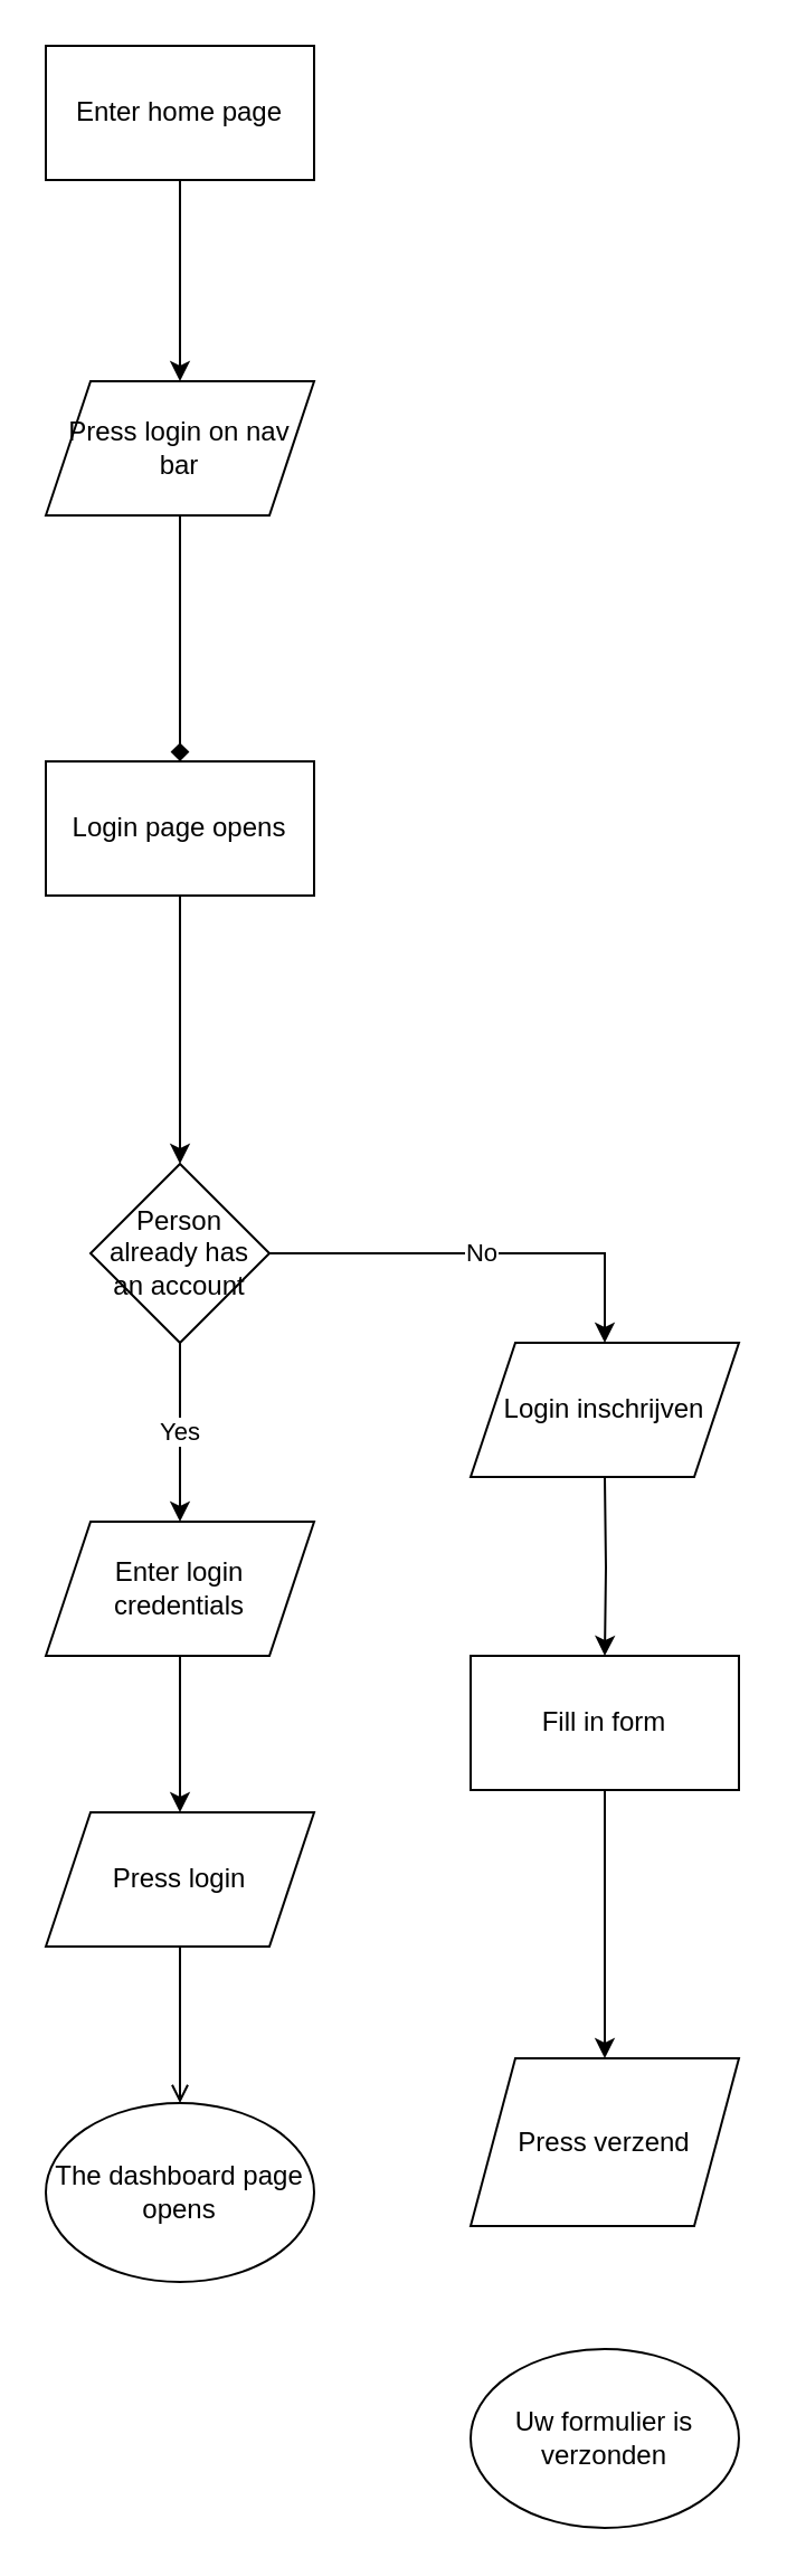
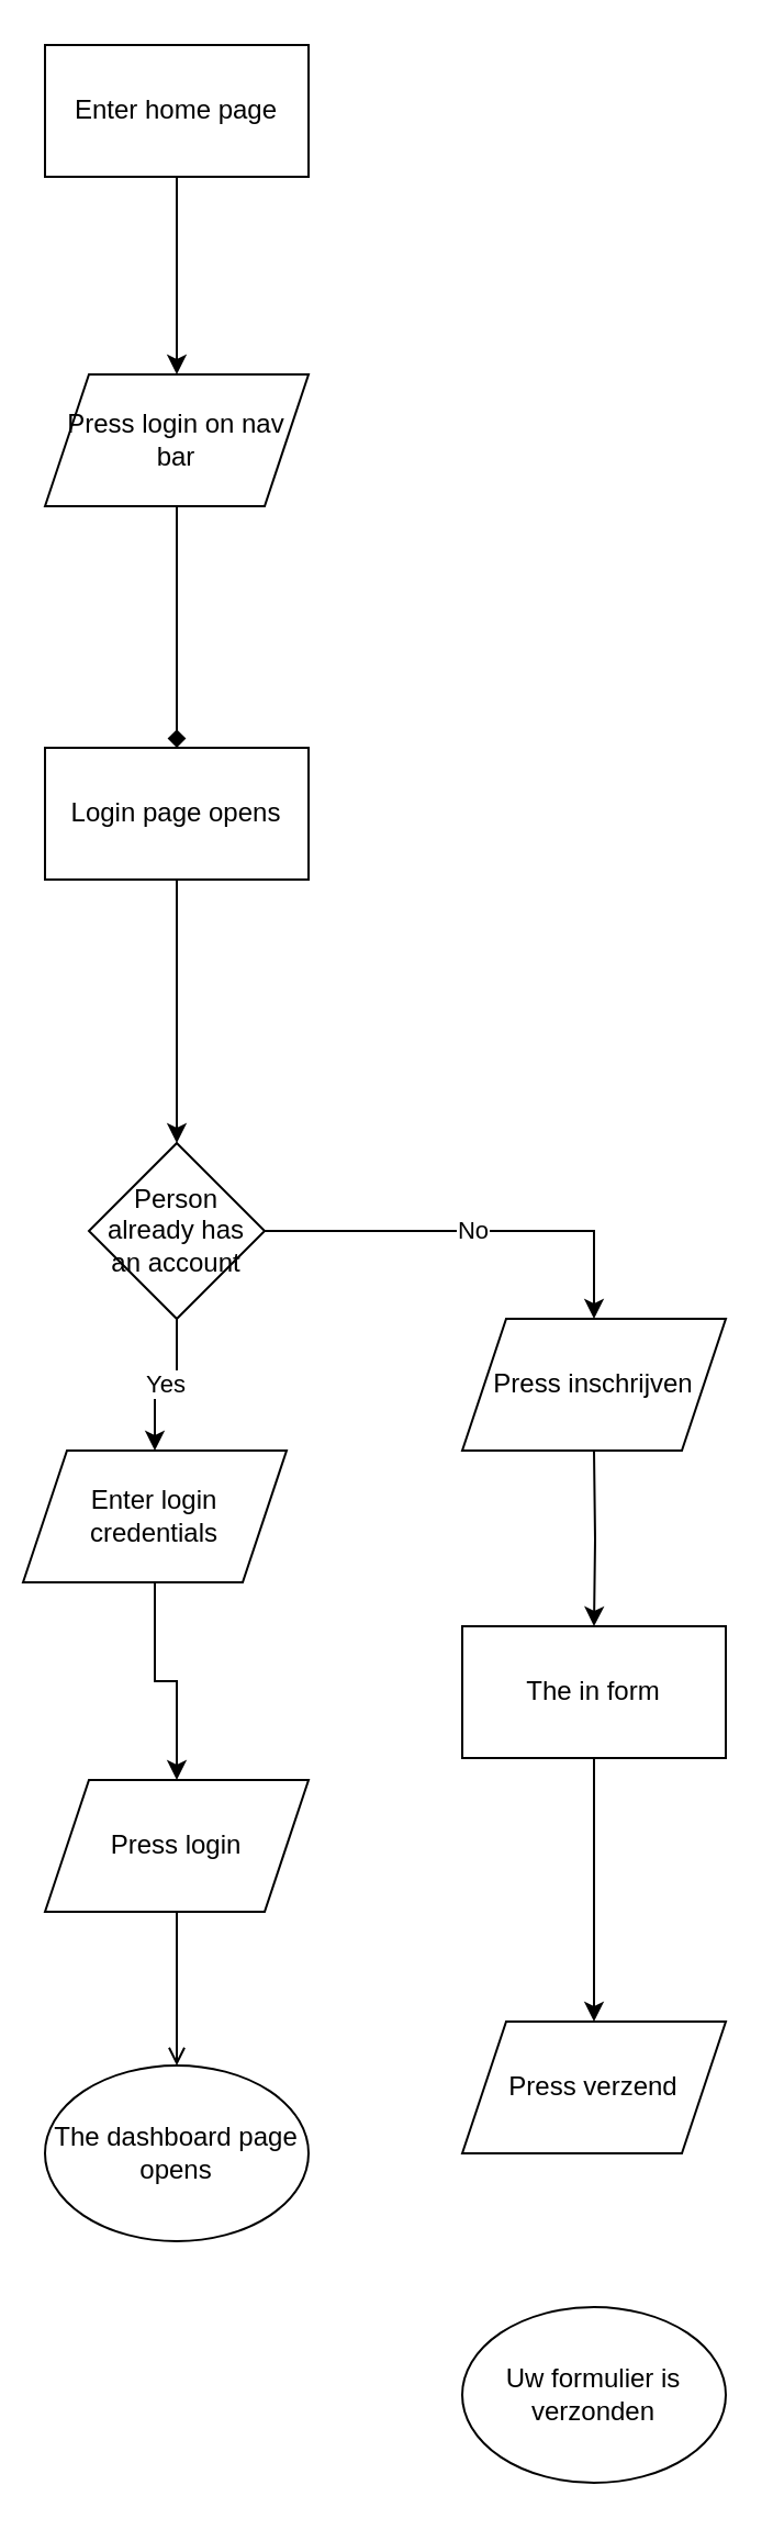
- <mxCell id="14" value="Login inschrijven" style="shape=parallelogram;perimeter=parallelogramPerimeter;whiteSpace=wrap;html=1;fixedSize=1;" parent="1" vertex="1"><mxGeometry x="210" y="600" width="120" height="60" as="geometry" /></mxCell>
+ <mxCell id="14" value="Press inschrijven" style="shape=parallelogram;perimeter=parallelogramPerimeter;whiteSpace=wrap;html=1;fixedSize=1;" parent="1" vertex="1"><mxGeometry x="210" y="600" width="120" height="60" as="geometry" /></mxCell>
- <mxCell id="9" value="Enter login credentials" style="shape=parallelogram;perimeter=parallelogramPerimeter;whiteSpace=wrap;html=1;fixedSize=1;" parent="1" vertex="1"><mxGeometry x="20" y="680" width="120" height="60" as="geometry" /></mxCell>
+ <mxCell id="9" value="Enter login credentials" style="shape=parallelogram;perimeter=parallelogramPerimeter;whiteSpace=wrap;html=1;fixedSize=1;" parent="1" vertex="1"><mxGeometry x="10" y="660" width="120" height="60" as="geometry" /></mxCell>
- <mxCell id="8" value="Fill in form" style="rounded=0;whiteSpace=wrap;html=1;" parent="1" vertex="1"><mxGeometry x="210" y="740" width="120" height="60" as="geometry" /></mxCell>
+ <mxCell id="8" value="The in form" style="rounded=0;whiteSpace=wrap;html=1;" parent="1" vertex="1"><mxGeometry x="210" y="740" width="120" height="60" as="geometry" /></mxCell>
- <mxCell id="15" value="Press verzend" style="shape=parallelogram;perimeter=parallelogramPerimeter;whiteSpace=wrap;html=1;fixedSize=1;" parent="1" vertex="1"><mxGeometry x="210" y="920" width="120" height="75" as="geometry" /></mxCell>
+ <mxCell id="15" value="Press verzend" style="shape=parallelogram;perimeter=parallelogramPerimeter;whiteSpace=wrap;html=1;fixedSize=1;" parent="1" vertex="1"><mxGeometry x="210" y="920" width="120" height="60" as="geometry" /></mxCell>
